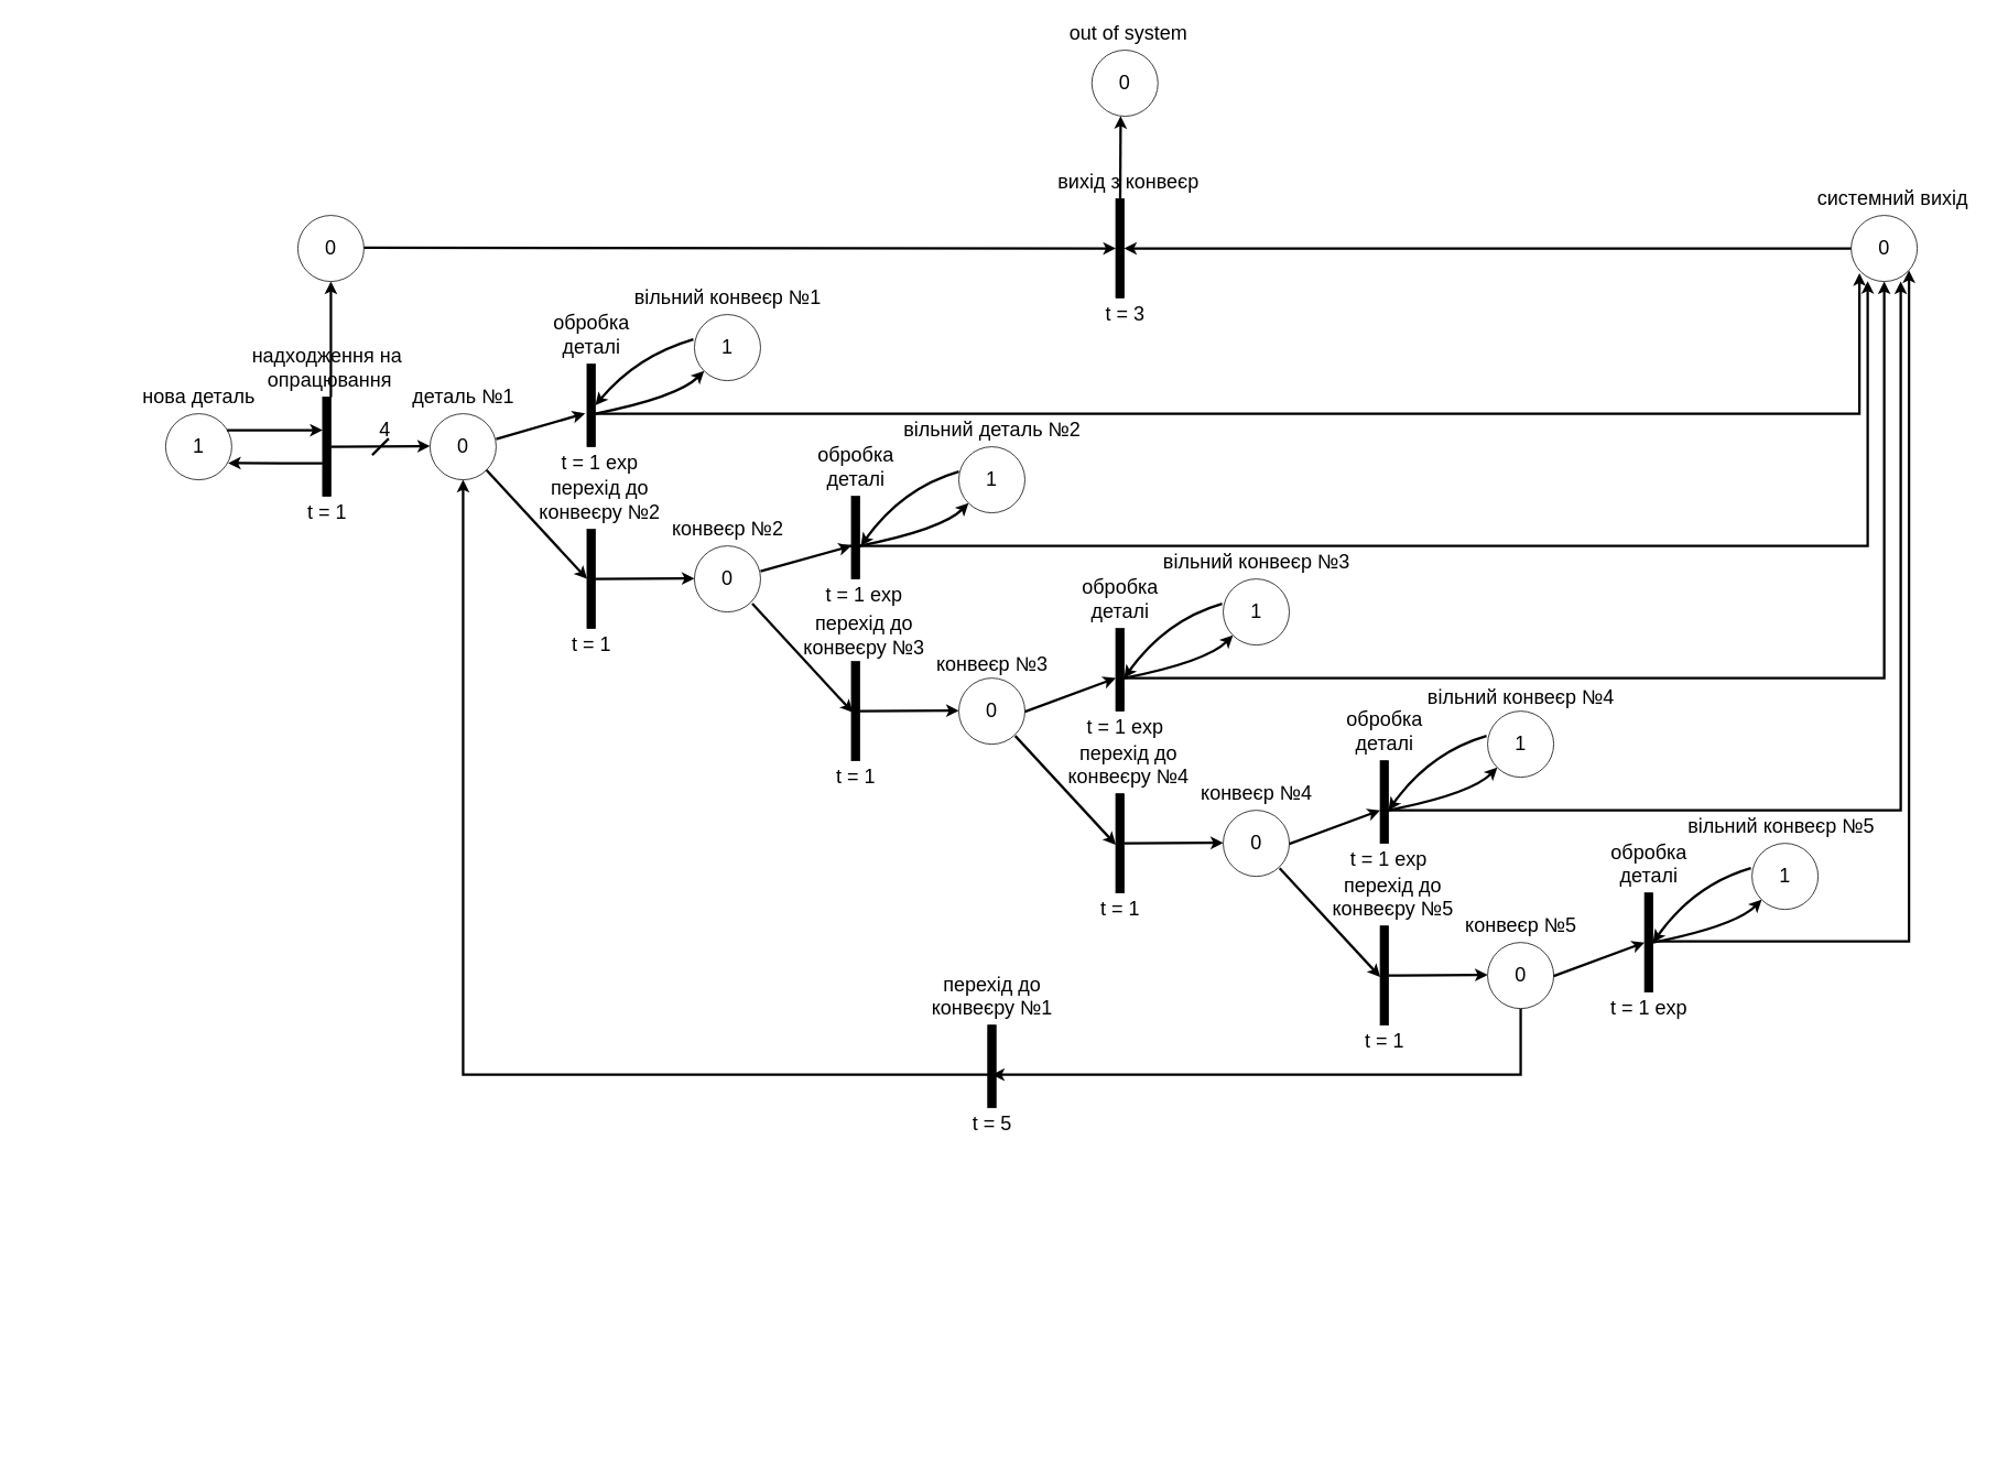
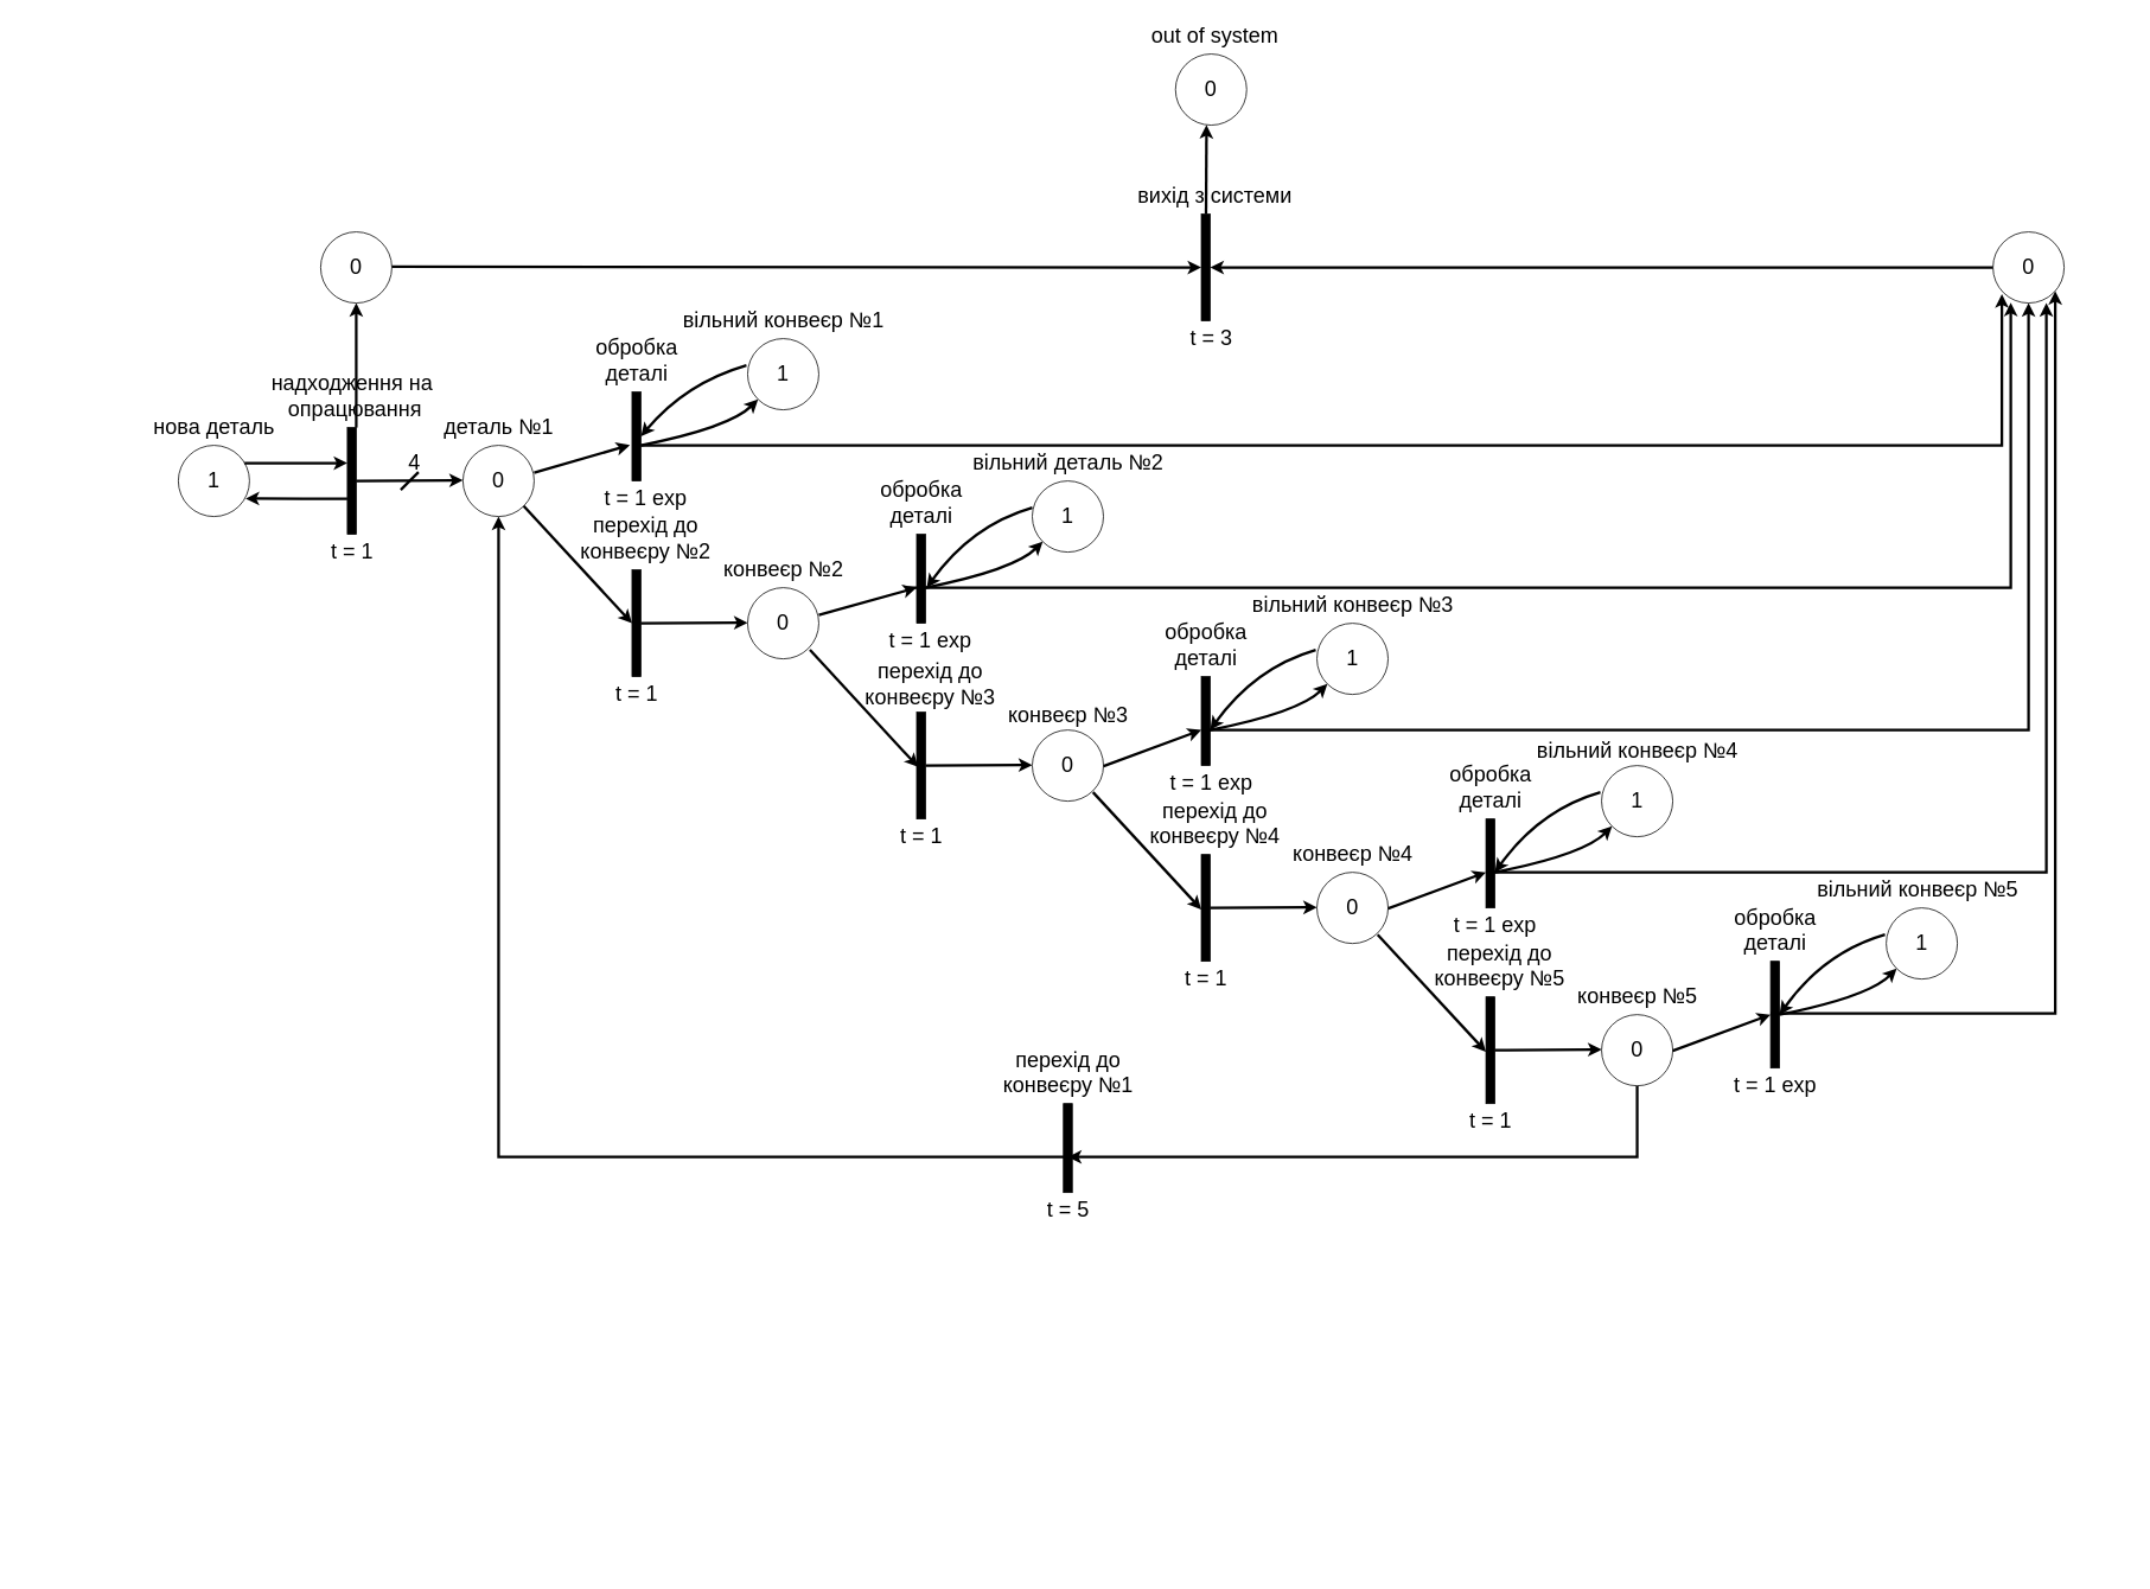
- <mxCell id="84" value="вихід з конвеєр" style="text;html=1;align=center;verticalAlign=middle;resizable=0;points=[];autosize=1;strokeColor=none;fillColor=none;fontSize=24;glass=0;" parent="1" vertex="1"><mxGeometry x="1265" y="200" width="200" height="40" as="geometry" /></mxCell>
+ <mxCell id="84" value="вихід з системи" style="text;html=1;align=center;verticalAlign=middle;resizable=0;points=[];autosize=1;strokeColor=none;fillColor=none;fontSize=24;glass=0;" parent="1" vertex="1"><mxGeometry x="1265" y="200" width="200" height="40" as="geometry" /></mxCell>
- <mxCell id="51" value="системний вихід" style="text;html=1;align=center;verticalAlign=middle;resizable=0;points=[];autosize=1;strokeColor=none;fillColor=none;fontSize=24;" parent="1" vertex="1"><mxGeometry x="2185" width="210" height="40" as="geometry" y="220" /></mxCell>
